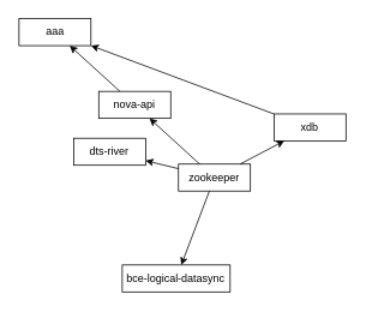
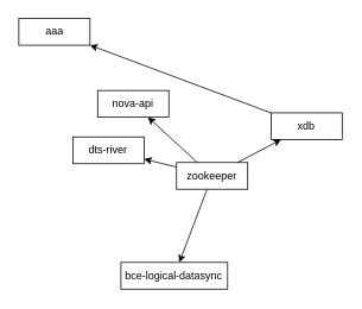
- <mxCell id="10" value="" style="rounded=0;" edge="1" source="7" target="9" parent="1"><mxGeometry x="120" y="330" as="geometry" /></mxCell>
